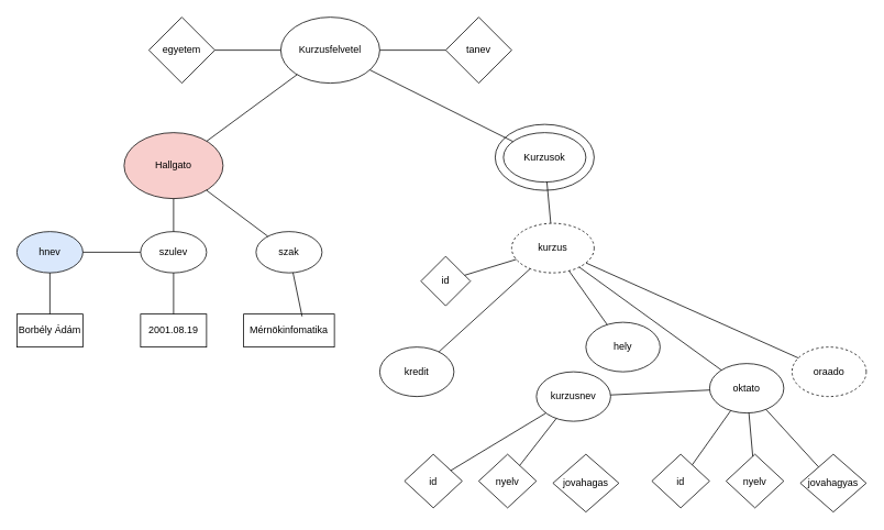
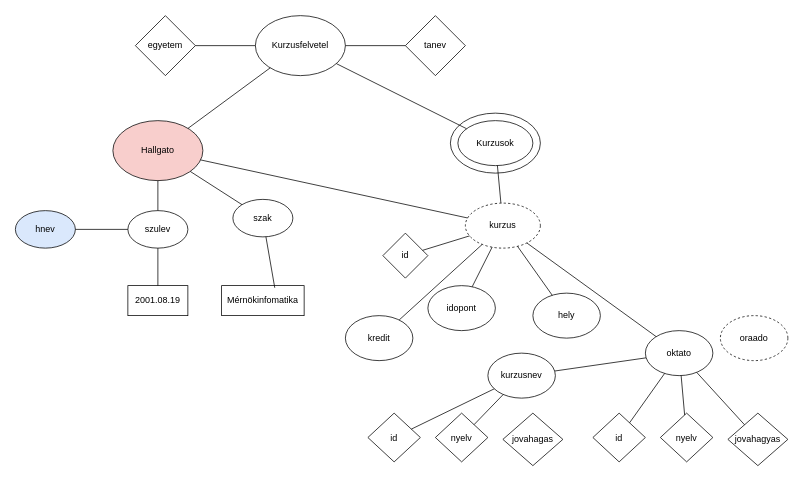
- <mxCell id="12" value="szak" style="ellipse;whiteSpace=wrap;html=1;" vertex="1" parent="1"><mxGeometry x="310" y="280" width="80" height="50" as="geometry" /></mxCell>
+ <mxCell id="12" value="szak" style="ellipse;whiteSpace=wrap;html=1;" vertex="1" parent="1"><mxGeometry x="310" y="265" width="80" height="50" as="geometry" /></mxCell>
- <mxCell id="18" value="" style="endArrow=none;html=1;rounded=0;" edge="1" parent="1" source="13" target="10"><mxGeometry width="50" height="50" relative="1" as="geometry"><mxPoint x="380" y="340" as="sourcePoint" /><mxPoint x="430" y="290" as="targetPoint" /></mxGeometry></mxCell>
+ <mxCell id="30" value="" style="endArrow=none;html=1;rounded=0;" edge="1" parent="1" source="23" target="22"><mxGeometry width="50" height="50" relative="1" as="geometry"><mxPoint x="380" y="340" as="sourcePoint" /><mxPoint x="430" y="290" as="targetPoint" /></mxGeometry></mxCell>
- <mxCell id="33" value="" style="endArrow=none;html=1;rounded=0;" edge="1" parent="1" source="22" target="28"><mxGeometry width="50" height="50" relative="1" as="geometry"><mxPoint x="380" y="340" as="sourcePoint" /><mxPoint x="430" y="290" as="targetPoint" /></mxGeometry></mxCell>
+ <mxCell id="33" value="" style="endArrow=none;html=1;rounded=0;" edge="1" parent="1" source="22" target="7"><mxGeometry width="50" height="50" relative="1" as="geometry"><mxPoint x="380" y="340" as="sourcePoint" /><mxPoint x="430" y="290" as="targetPoint" /></mxGeometry></mxCell>
- <mxCell id="13" value="Borbély Ádám" style="rounded=0;whiteSpace=wrap;html=1;" vertex="1" parent="1"><mxGeometry x="20" y="380" width="80" height="40" as="geometry" /></mxCell>
+ <mxCell id="23" value="idopont" style="ellipse;whiteSpace=wrap;html=1;" vertex="1" parent="1"><mxGeometry x="570" y="380" width="90" height="60" as="geometry" /></mxCell>
- <mxCell id="25" value="kurzusnev" style="ellipse;whiteSpace=wrap;html=1;" vertex="1" parent="1"><mxGeometry x="650" y="450" width="90" height="60" as="geometry" /></mxCell>
+ <mxCell id="25" value="kurzusnev" style="ellipse;whiteSpace=wrap;html=1;" vertex="1" parent="1"><mxGeometry x="650" y="470" width="90" height="60" as="geometry" /></mxCell>
